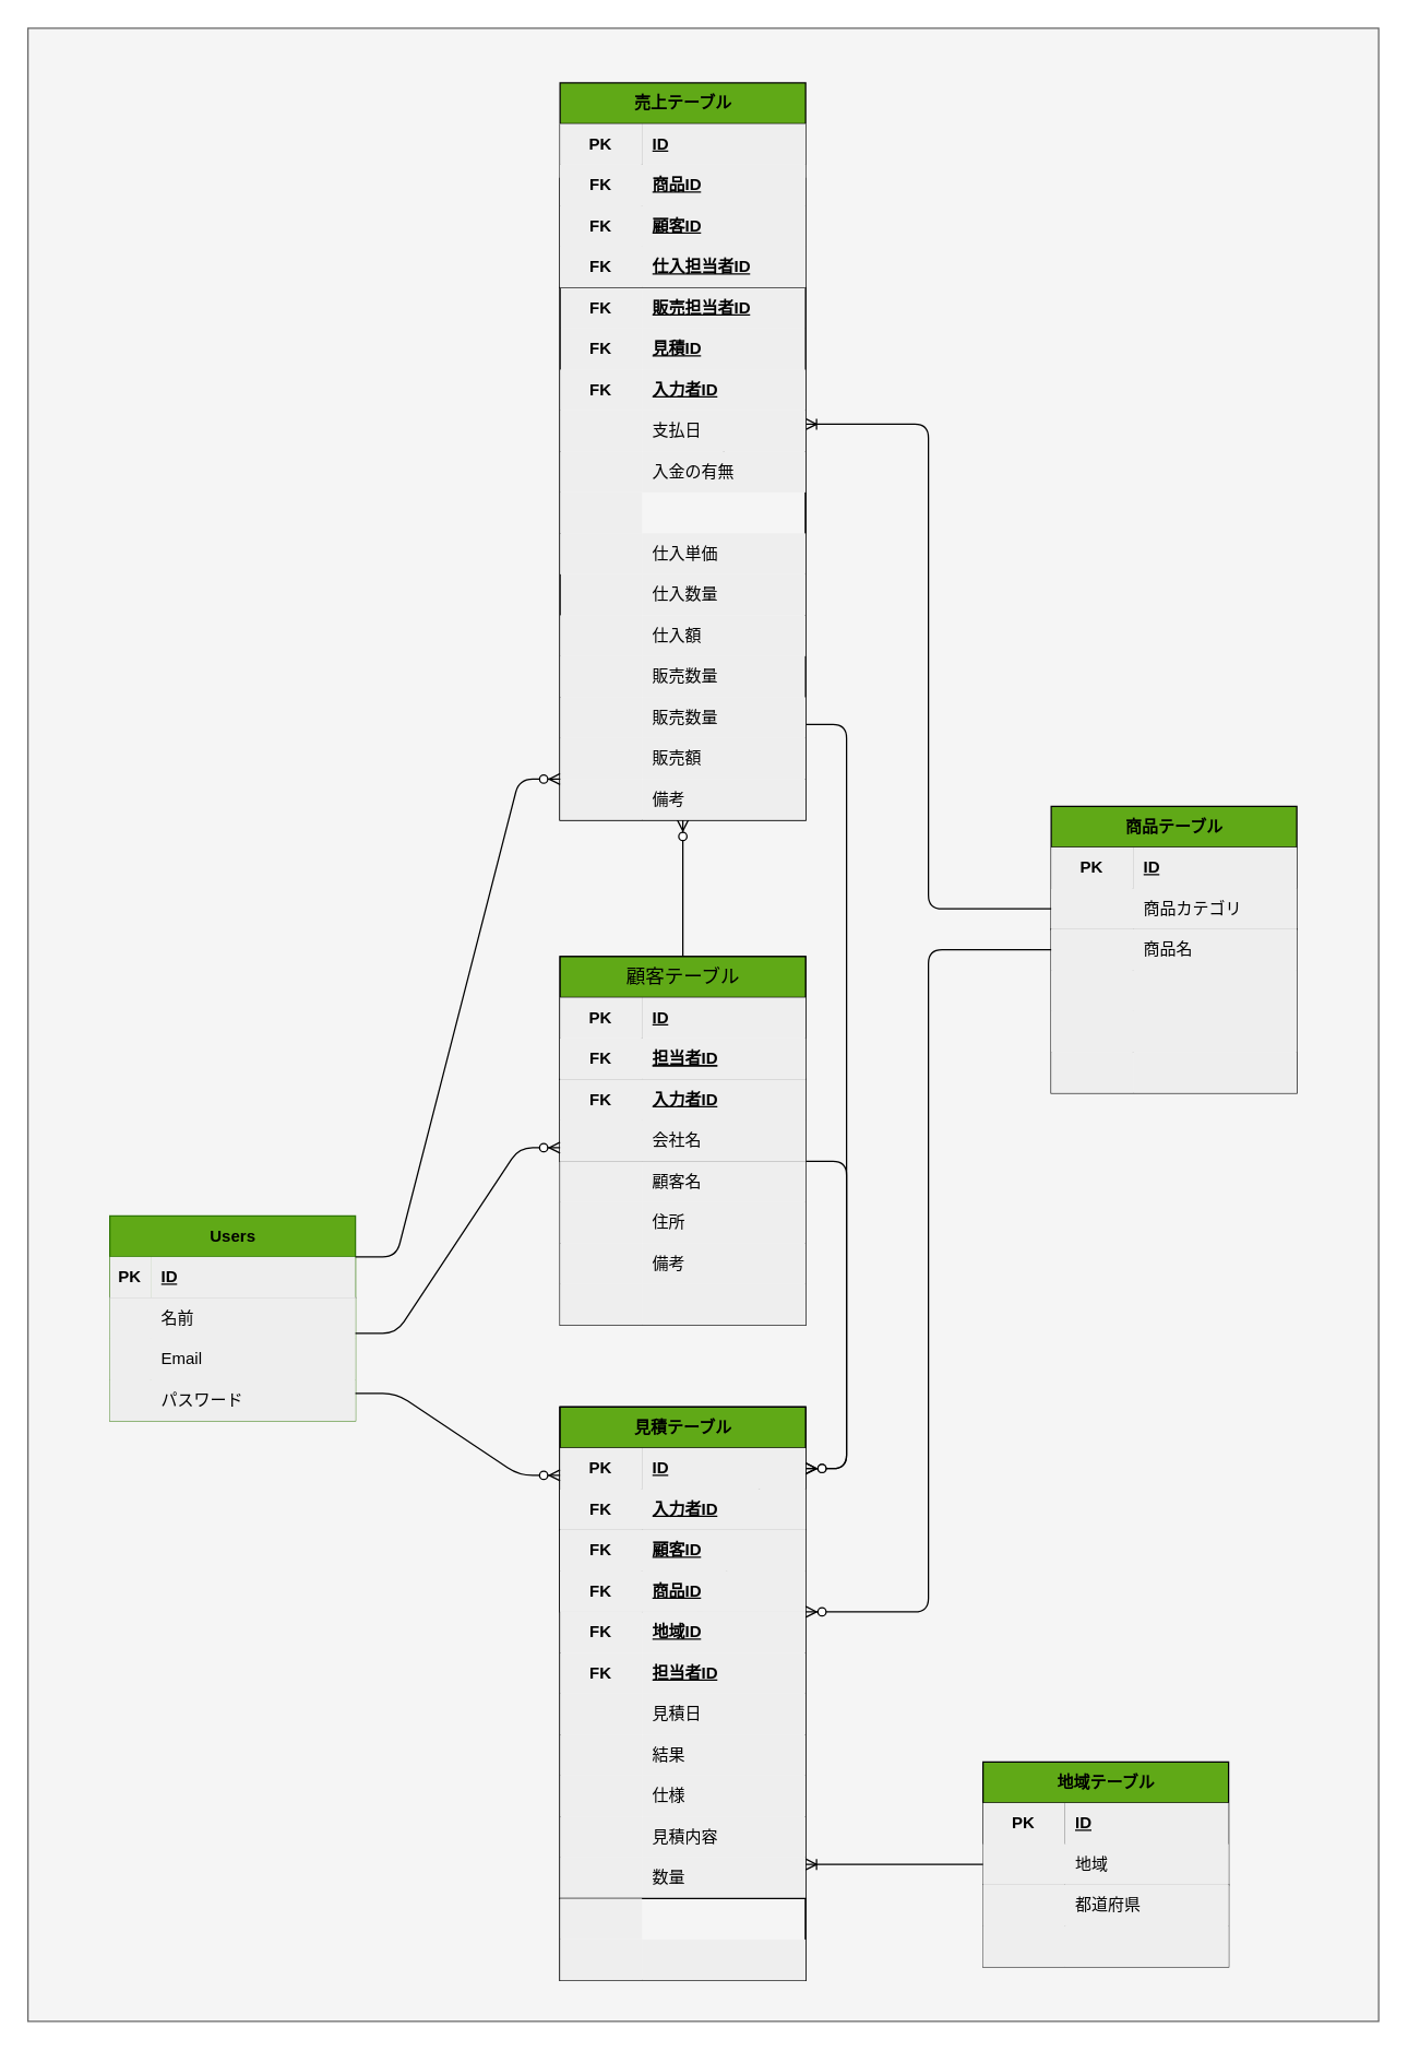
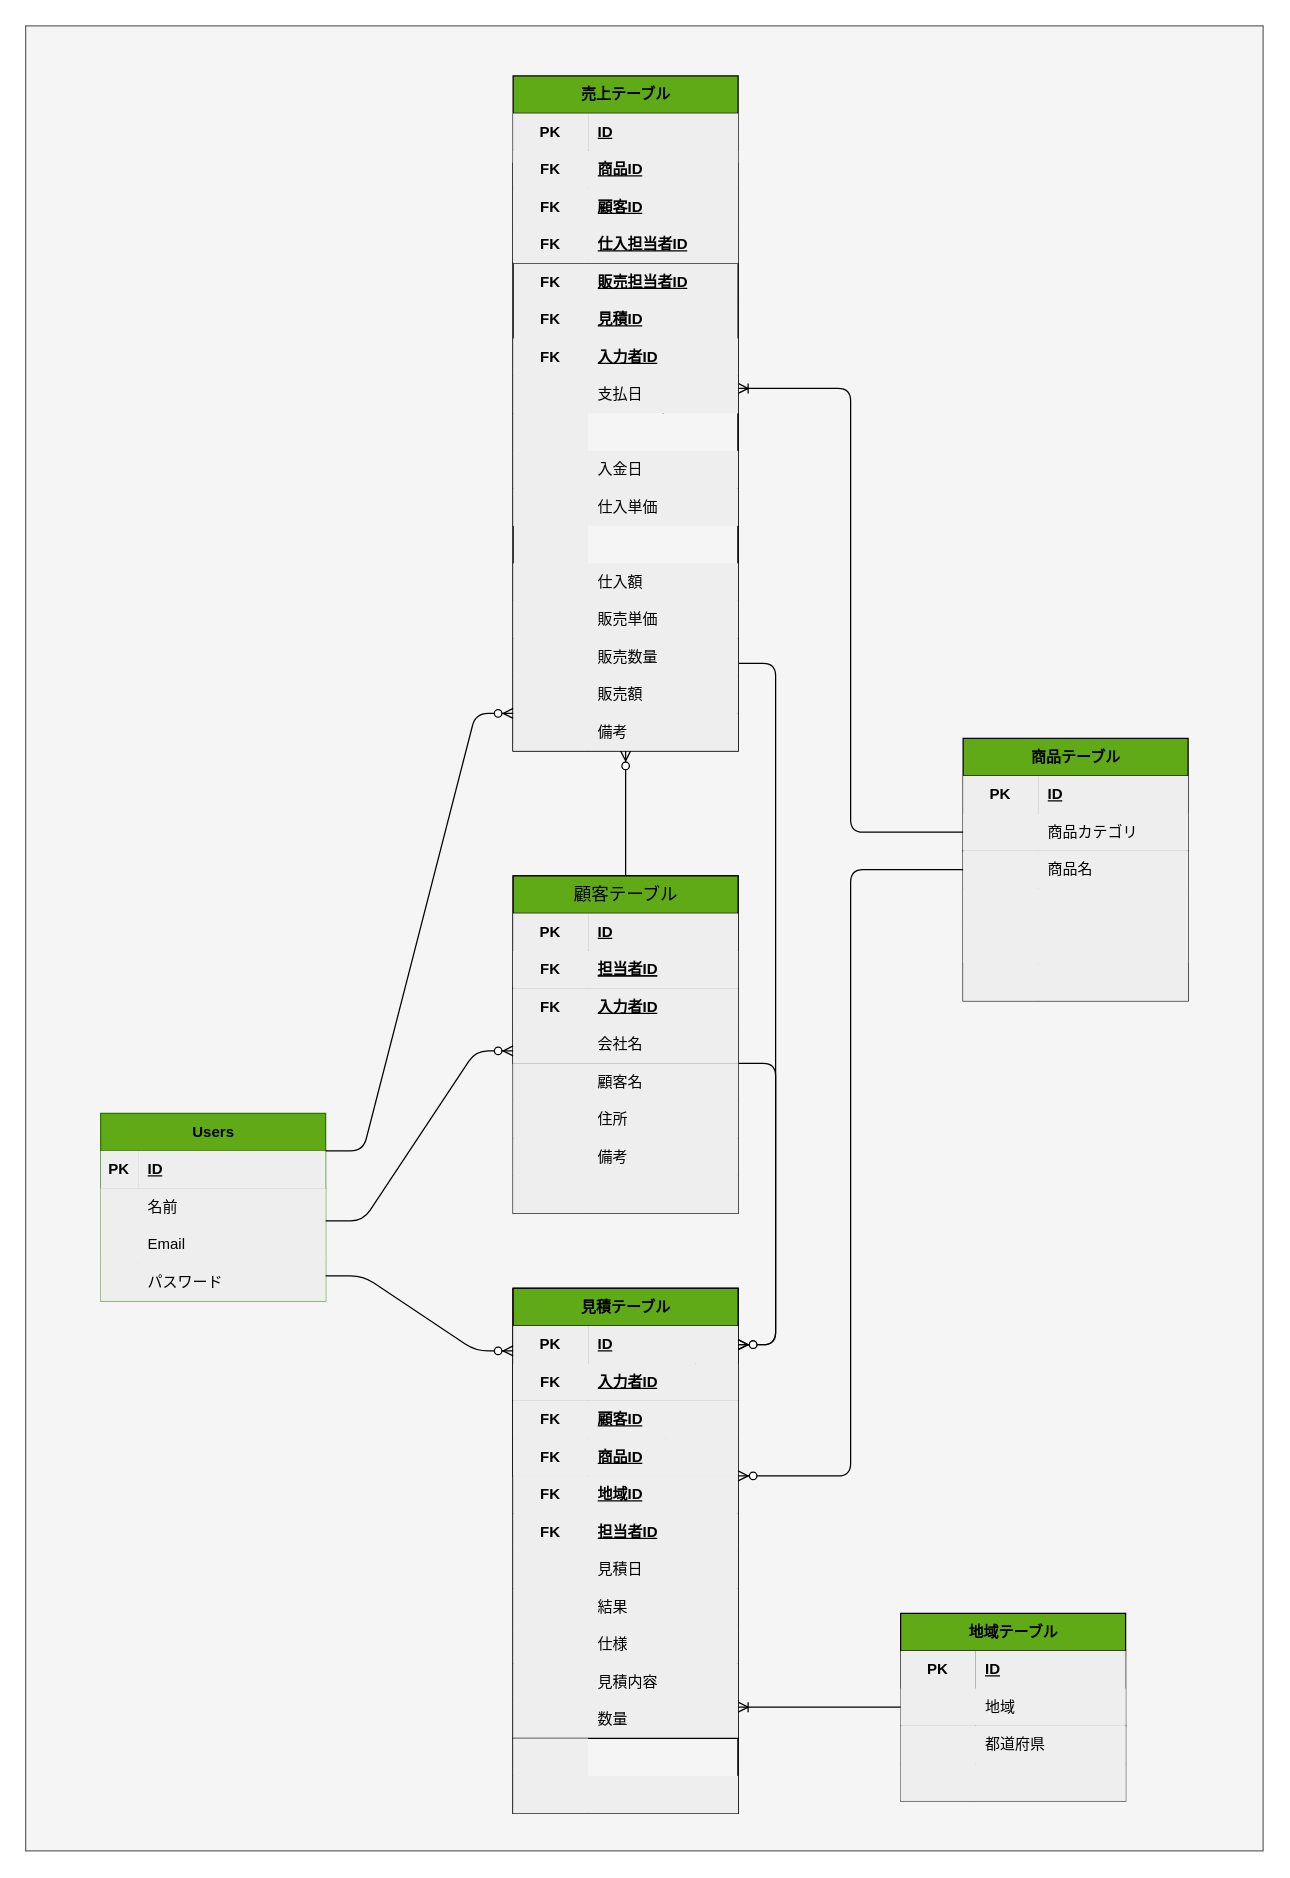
- <mxCell id="137" value="入金の有無" style="shape=partialRectangle;connectable=0;fillColor=#eeeeee;top=0;left=0;bottom=0;right=0;align=left;spacingLeft=6;overflow=hidden;strokeColor=#000000;fontFamily=Helvetica;fontSize=12;html=1;fontColor=#000000;labelBackgroundColor=none;" parent="1" vertex="1"><mxGeometry x="470" y="330" width="120" height="30.0" as="geometry"><mxRectangle width="120" height="30" as="alternateBounds" /></mxGeometry></mxCell>
+ <mxCell id="139" value="入金日" style="shape=partialRectangle;connectable=0;fillColor=#eeeeee;top=0;left=0;bottom=0;right=0;align=left;spacingLeft=6;overflow=hidden;strokeColor=#000000;fontFamily=Helvetica;fontSize=12;html=1;fontColor=#000000;labelBackgroundColor=none;" parent="1" vertex="1"><mxGeometry x="470" y="360" width="120" height="30.0" as="geometry"><mxRectangle width="120" height="30" as="alternateBounds" /></mxGeometry></mxCell>
- <mxCell id="149" value="仕入数量" style="shape=partialRectangle;connectable=0;fillColor=#eeeeee;top=0;left=0;bottom=0;right=0;align=left;spacingLeft=6;overflow=hidden;strokeColor=#000000;fontFamily=Helvetica;fontSize=12;html=1;fontColor=#000000;labelBackgroundColor=none;" parent="1" vertex="1"><mxGeometry x="470" y="420" width="120" height="30.0" as="geometry"><mxRectangle width="120" height="30" as="alternateBounds" /></mxGeometry></mxCell>
+ <mxCell id="142" value="販売単価" style="shape=partialRectangle;connectable=0;fillColor=#eeeeee;top=0;left=0;bottom=0;right=0;align=left;spacingLeft=6;overflow=hidden;strokeColor=#000000;fontFamily=Helvetica;fontSize=12;html=1;fontColor=#000000;labelBackgroundColor=none;" parent="1" vertex="1"><mxGeometry x="470" y="480" width="120" height="30.0" as="geometry"><mxRectangle width="120" height="30" as="alternateBounds" /></mxGeometry></mxCell>
